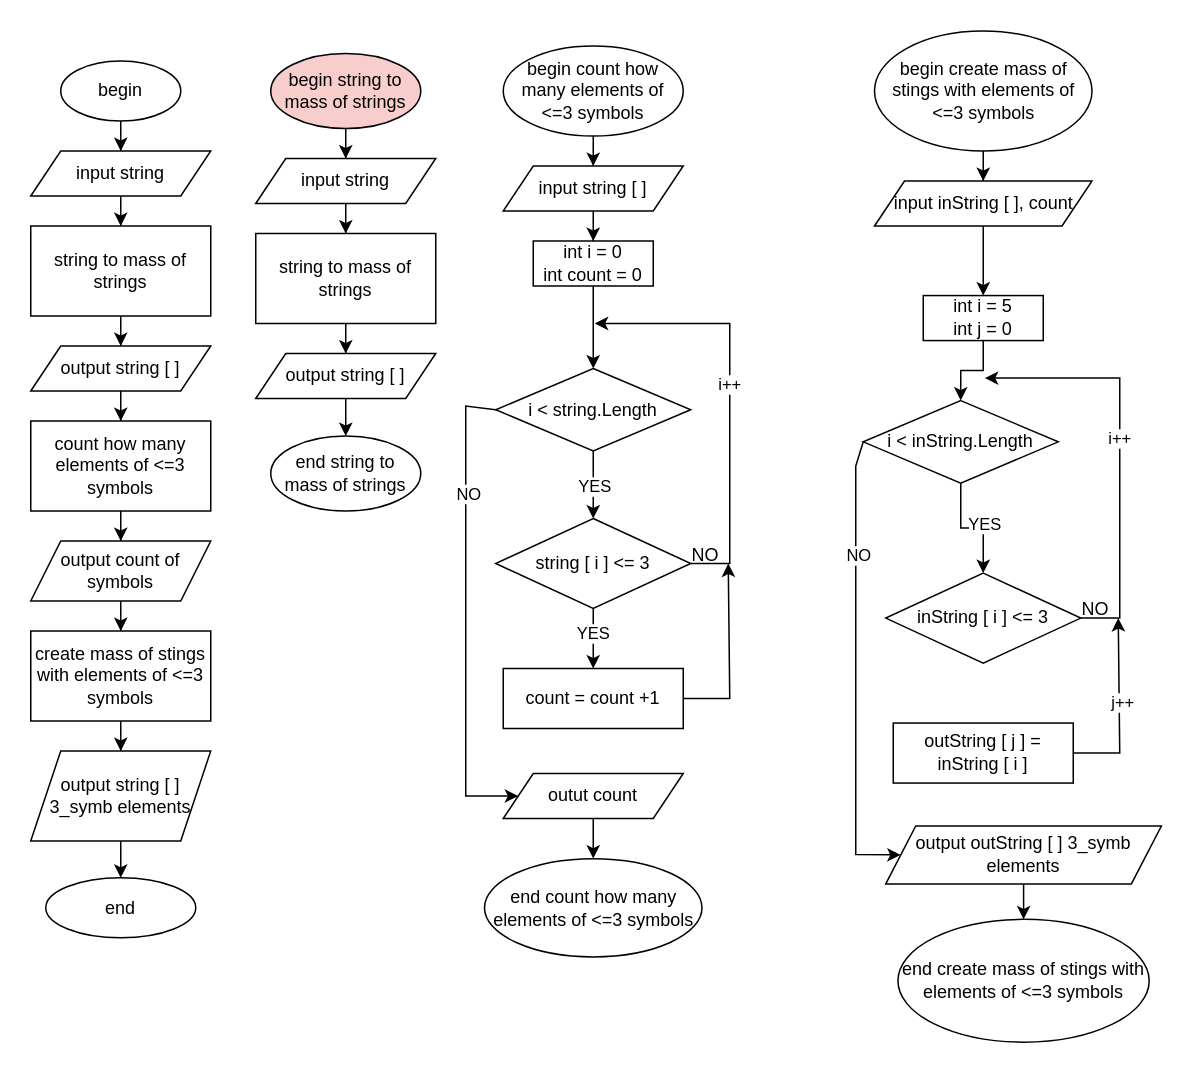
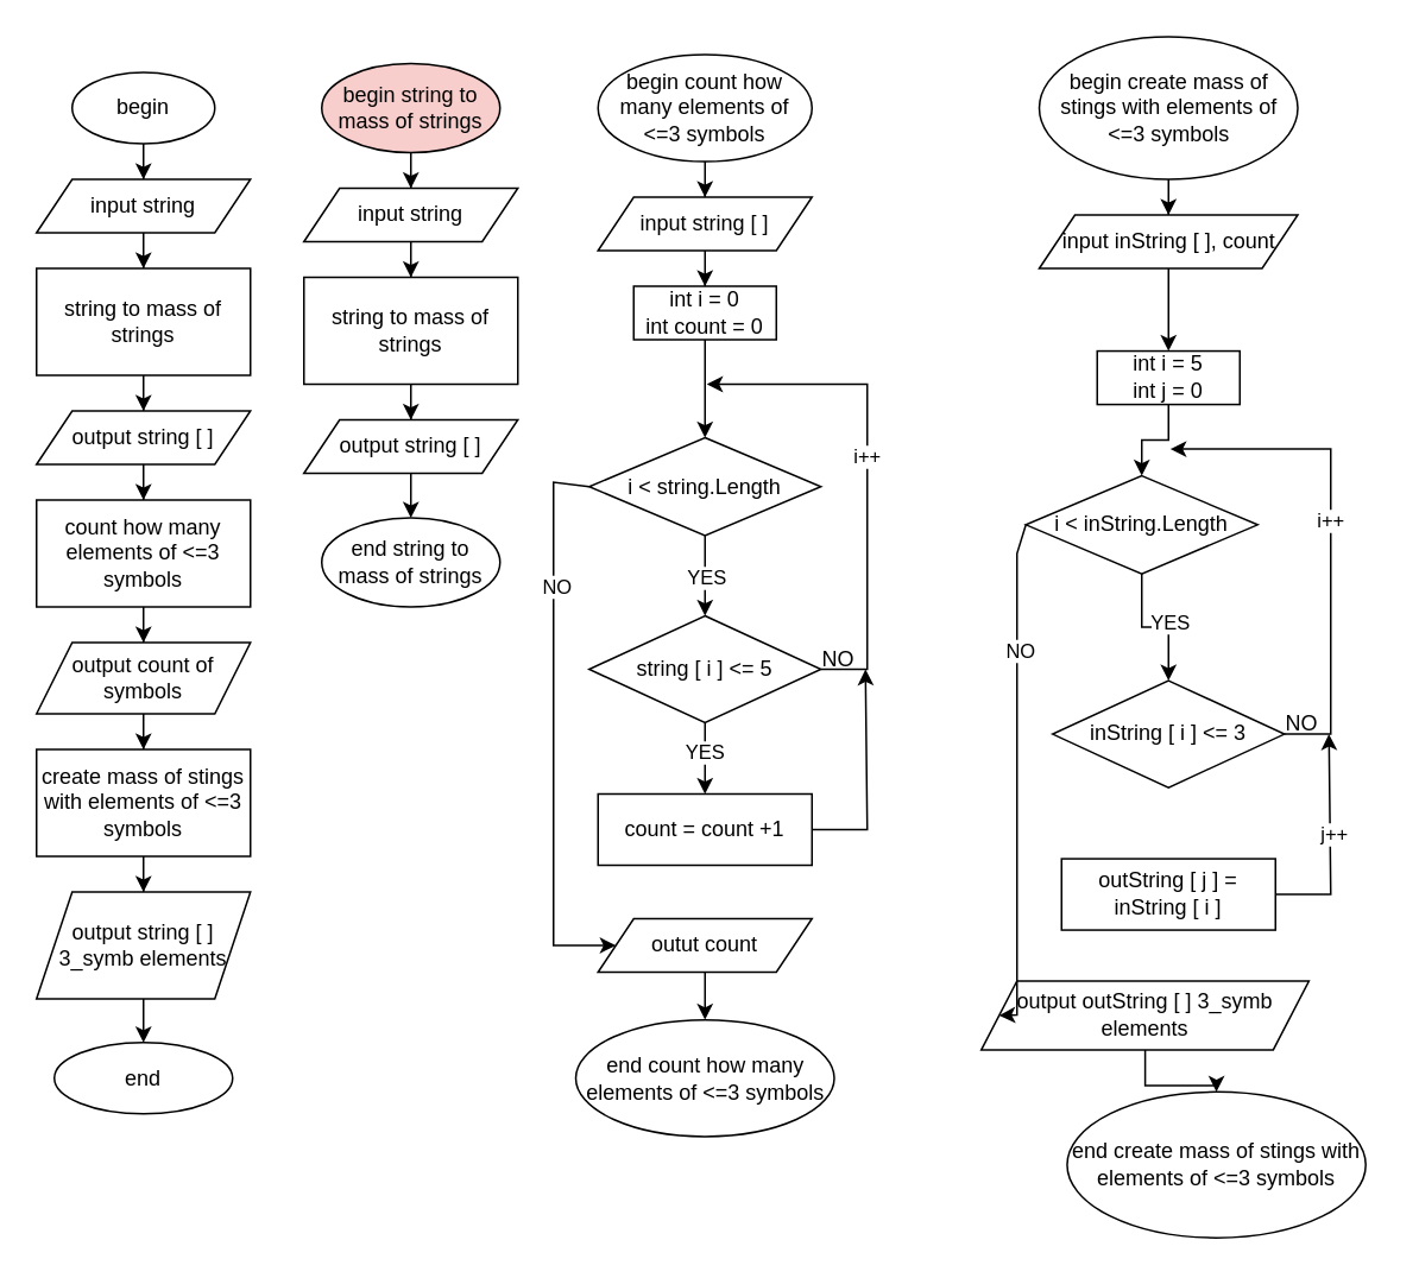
- <mxCell id="36" value="string [ i ] &amp;lt;= 3" style="rhombus;whiteSpace=wrap;html=1;" vertex="1" parent="1"><mxGeometry x="330" y="345" width="130" height="60" as="geometry" /></mxCell>
+ <mxCell id="36" value="string [ i ] &amp;lt;= 5" style="rhombus;whiteSpace=wrap;html=1;" vertex="1" parent="1"><mxGeometry x="330" y="345" width="130" height="60" as="geometry" /></mxCell>
- <mxCell id="66" value="output outString [ ] 3_symb elements" style="shape=parallelogram;perimeter=parallelogramPerimeter;whiteSpace=wrap;html=1;fixedSize=1;" vertex="1" parent="1"><mxGeometry x="590" y="550" width="183.75" height="38.62" as="geometry" /></mxCell>
+ <mxCell id="66" value="output outString [ ] 3_symb elements" style="shape=parallelogram;perimeter=parallelogramPerimeter;whiteSpace=wrap;html=1;fixedSize=1;" vertex="1" parent="1"><mxGeometry x="550" y="550" width="183.75" height="38.62" as="geometry" /></mxCell>
